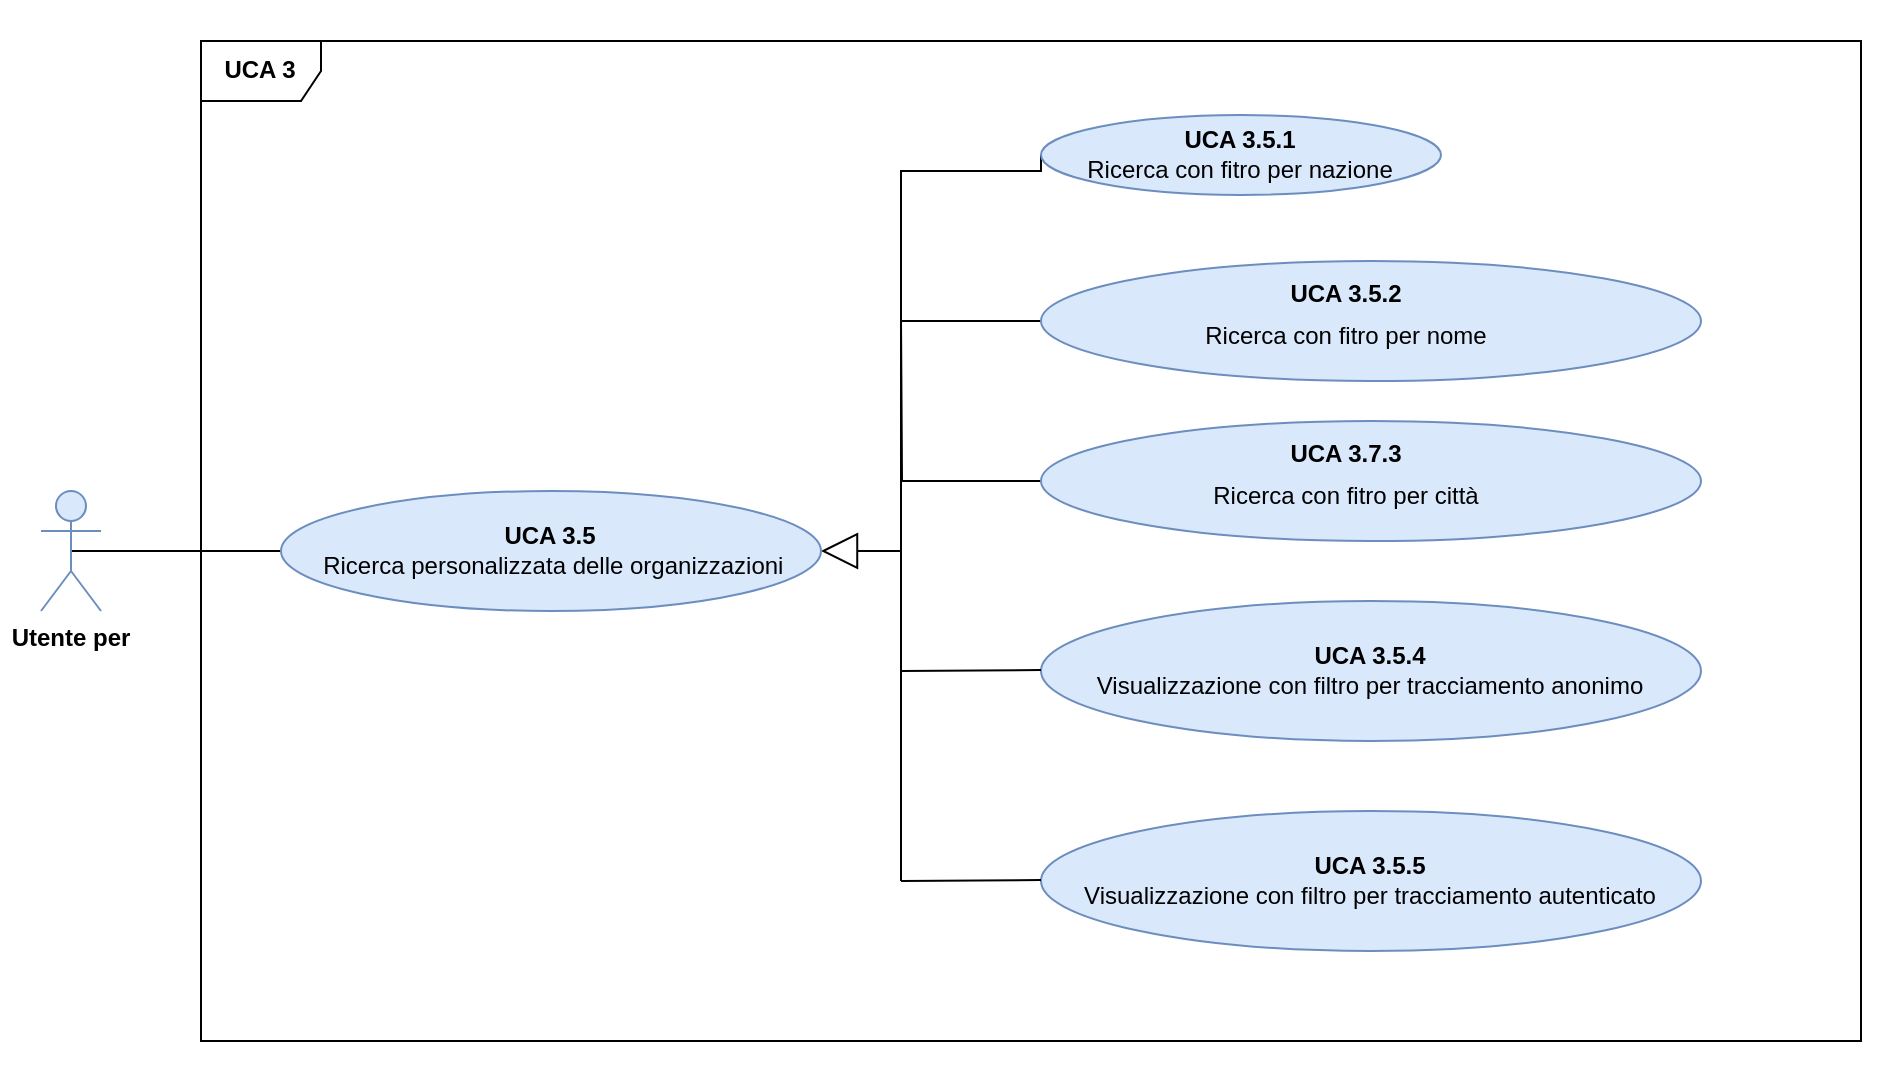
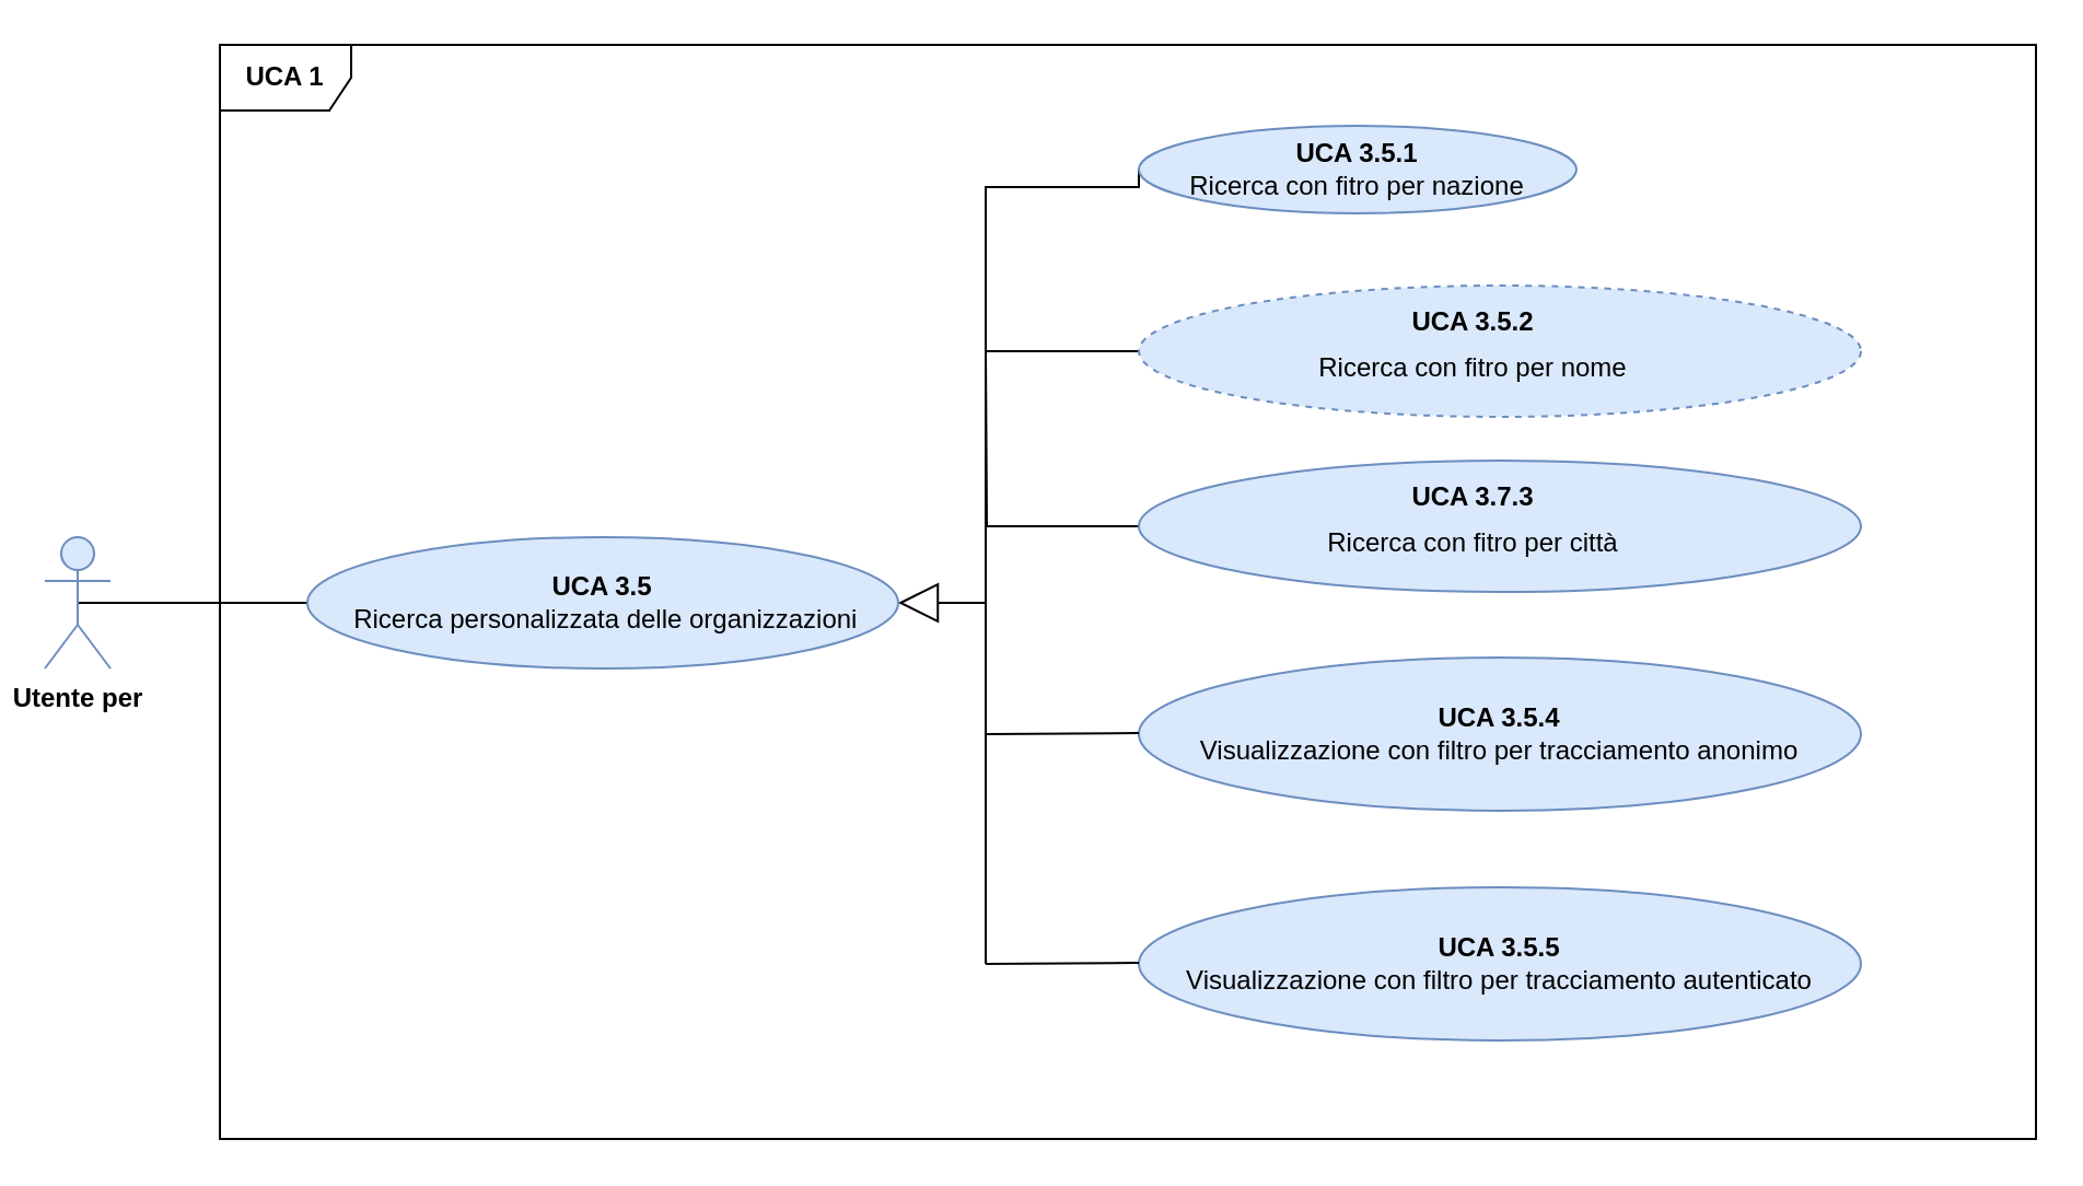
- <mxCell id="2" value="&lt;b&gt;UCA 3&lt;/b&gt;" style="shape=umlFrame;whiteSpace=wrap;html=1;fontSize=12;fontFamily=Helvetica;" parent="1" vertex="1"><mxGeometry x="100" y="20" width="830" height="500" as="geometry" /></mxCell>
+ <mxCell id="2" value="&lt;b&gt;UCA 1&lt;/b&gt;" style="shape=umlFrame;whiteSpace=wrap;html=1;fontSize=12;fontFamily=Helvetica;" parent="1" vertex="1"><mxGeometry x="100" y="20" width="830" height="500" as="geometry" /></mxCell>
- <mxCell id="8" value="&lt;p class=&quot;MsoListParagraph&quot; style=&quot;text-indent: -18pt ; font-size: 12px ; line-height: 20%&quot;&gt;&lt;font style=&quot;font-size: 12px&quot;&gt;&lt;b&gt;UCA 3.5.2&lt;/b&gt;&lt;/font&gt;&lt;/p&gt;&lt;p class=&quot;MsoListParagraph&quot; style=&quot;text-indent: -18pt ; font-size: 12px&quot;&gt;&lt;font style=&quot;font-size: 12px&quot;&gt;Ricerca con fitro per nome&lt;/font&gt;&lt;/p&gt;" style="ellipse;whiteSpace=wrap;html=1;fillColor=#dae8fc;strokeColor=#6c8ebf;fontSize=12;fontFamily=Helvetica;align=center;" parent="1" vertex="1"><mxGeometry x="520" y="130" width="330" height="60" as="geometry" /></mxCell>
+ <mxCell id="8" value="&lt;p class=&quot;MsoListParagraph&quot; style=&quot;text-indent: -18pt ; font-size: 12px ; line-height: 20%&quot;&gt;&lt;font style=&quot;font-size: 12px&quot;&gt;&lt;b&gt;UCA 3.5.2&lt;/b&gt;&lt;/font&gt;&lt;/p&gt;&lt;p class=&quot;MsoListParagraph&quot; style=&quot;text-indent: -18pt ; font-size: 12px&quot;&gt;&lt;font style=&quot;font-size: 12px&quot;&gt;Ricerca con fitro per nome&lt;/font&gt;&lt;/p&gt;" style="ellipse;whiteSpace=wrap;html=1;fillColor=#dae8fc;strokeColor=#6c8ebf;fontSize=12;fontFamily=Helvetica;align=center;dashed=1;" parent="1" vertex="1"><mxGeometry x="520" y="130" width="330" height="60" as="geometry" /></mxCell>
